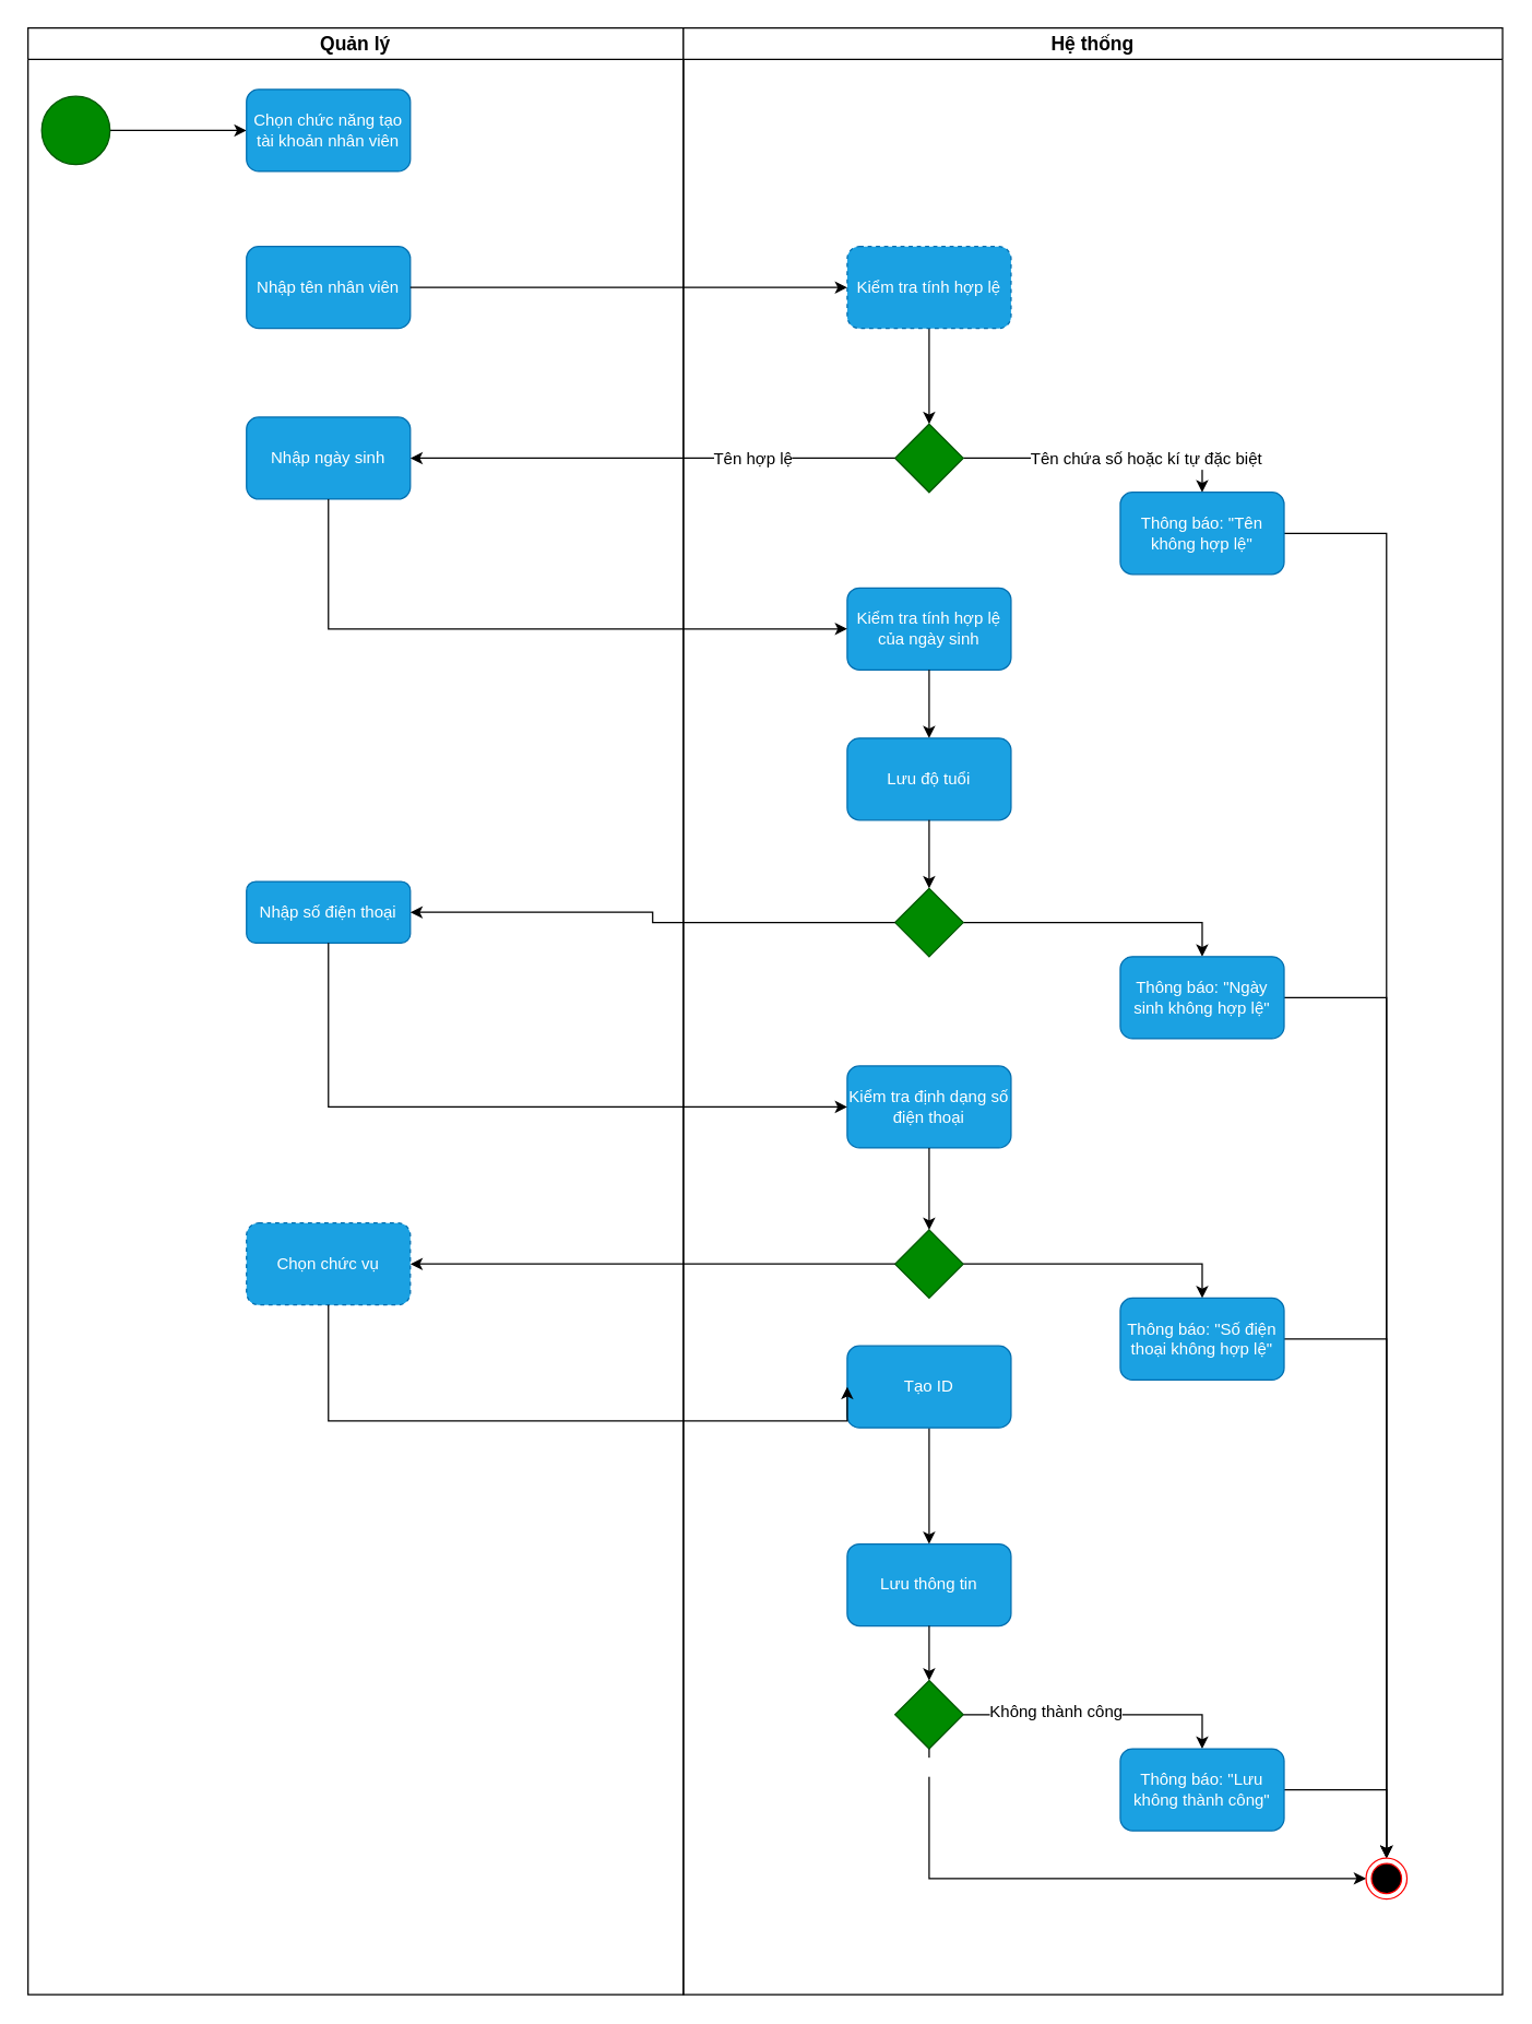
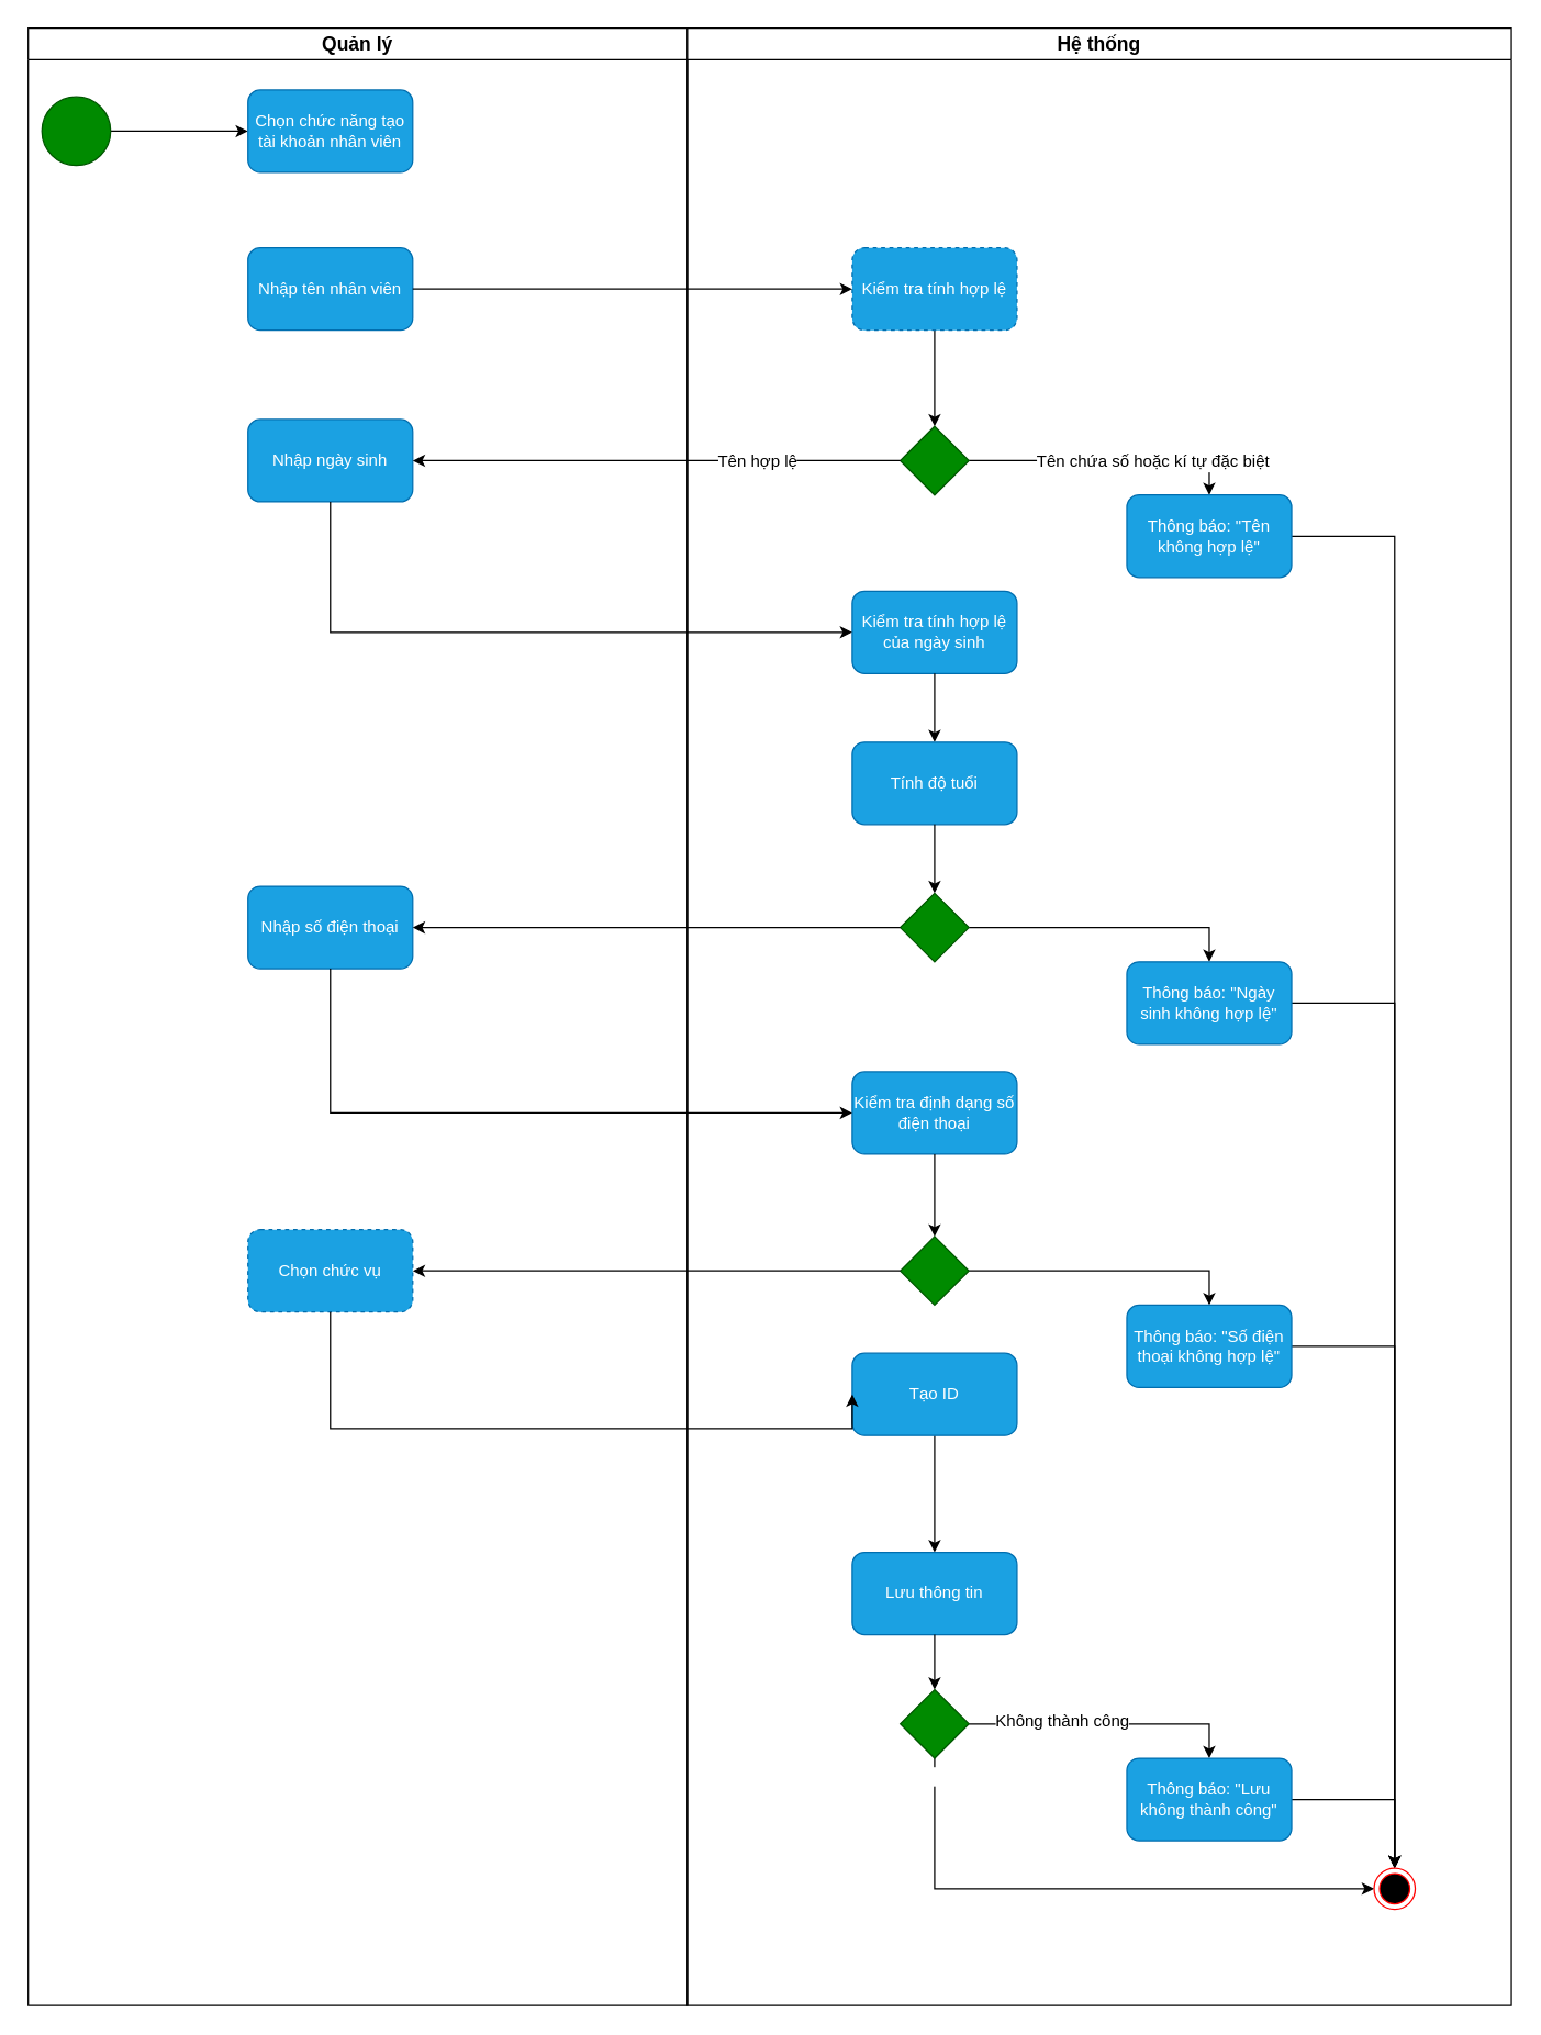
- <mxCell id="20" value="Lưu độ tuổi" style="rounded=1;whiteSpace=wrap;html=1;fillColor=#1ba1e2;fontColor=#ffffff;strokeColor=#006EAF;" vertex="1" parent="10"><mxGeometry x="120" y="520" width="120" height="60" as="geometry" /></mxCell>
+ <mxCell id="20" value="Tính độ tuổi" style="rounded=1;whiteSpace=wrap;html=1;fillColor=#1ba1e2;fontColor=#ffffff;strokeColor=#006EAF;" vertex="1" parent="10"><mxGeometry x="120" y="520" width="120" height="60" as="geometry" /></mxCell>
- <mxCell id="8" value="Nhập số điện thoại" style="rounded=1;whiteSpace=wrap;html=1;fillColor=#1ba1e2;fontColor=#ffffff;strokeColor=#006EAF;" vertex="1" parent="2"><mxGeometry x="160" y="625" width="120" height="45" as="geometry" /></mxCell>
+ <mxCell id="8" value="Nhập số điện thoại" style="rounded=1;whiteSpace=wrap;html=1;fillColor=#1ba1e2;fontColor=#ffffff;strokeColor=#006EAF;" vertex="1" parent="2"><mxGeometry x="160" y="625" width="120" height="60" as="geometry" /></mxCell>
